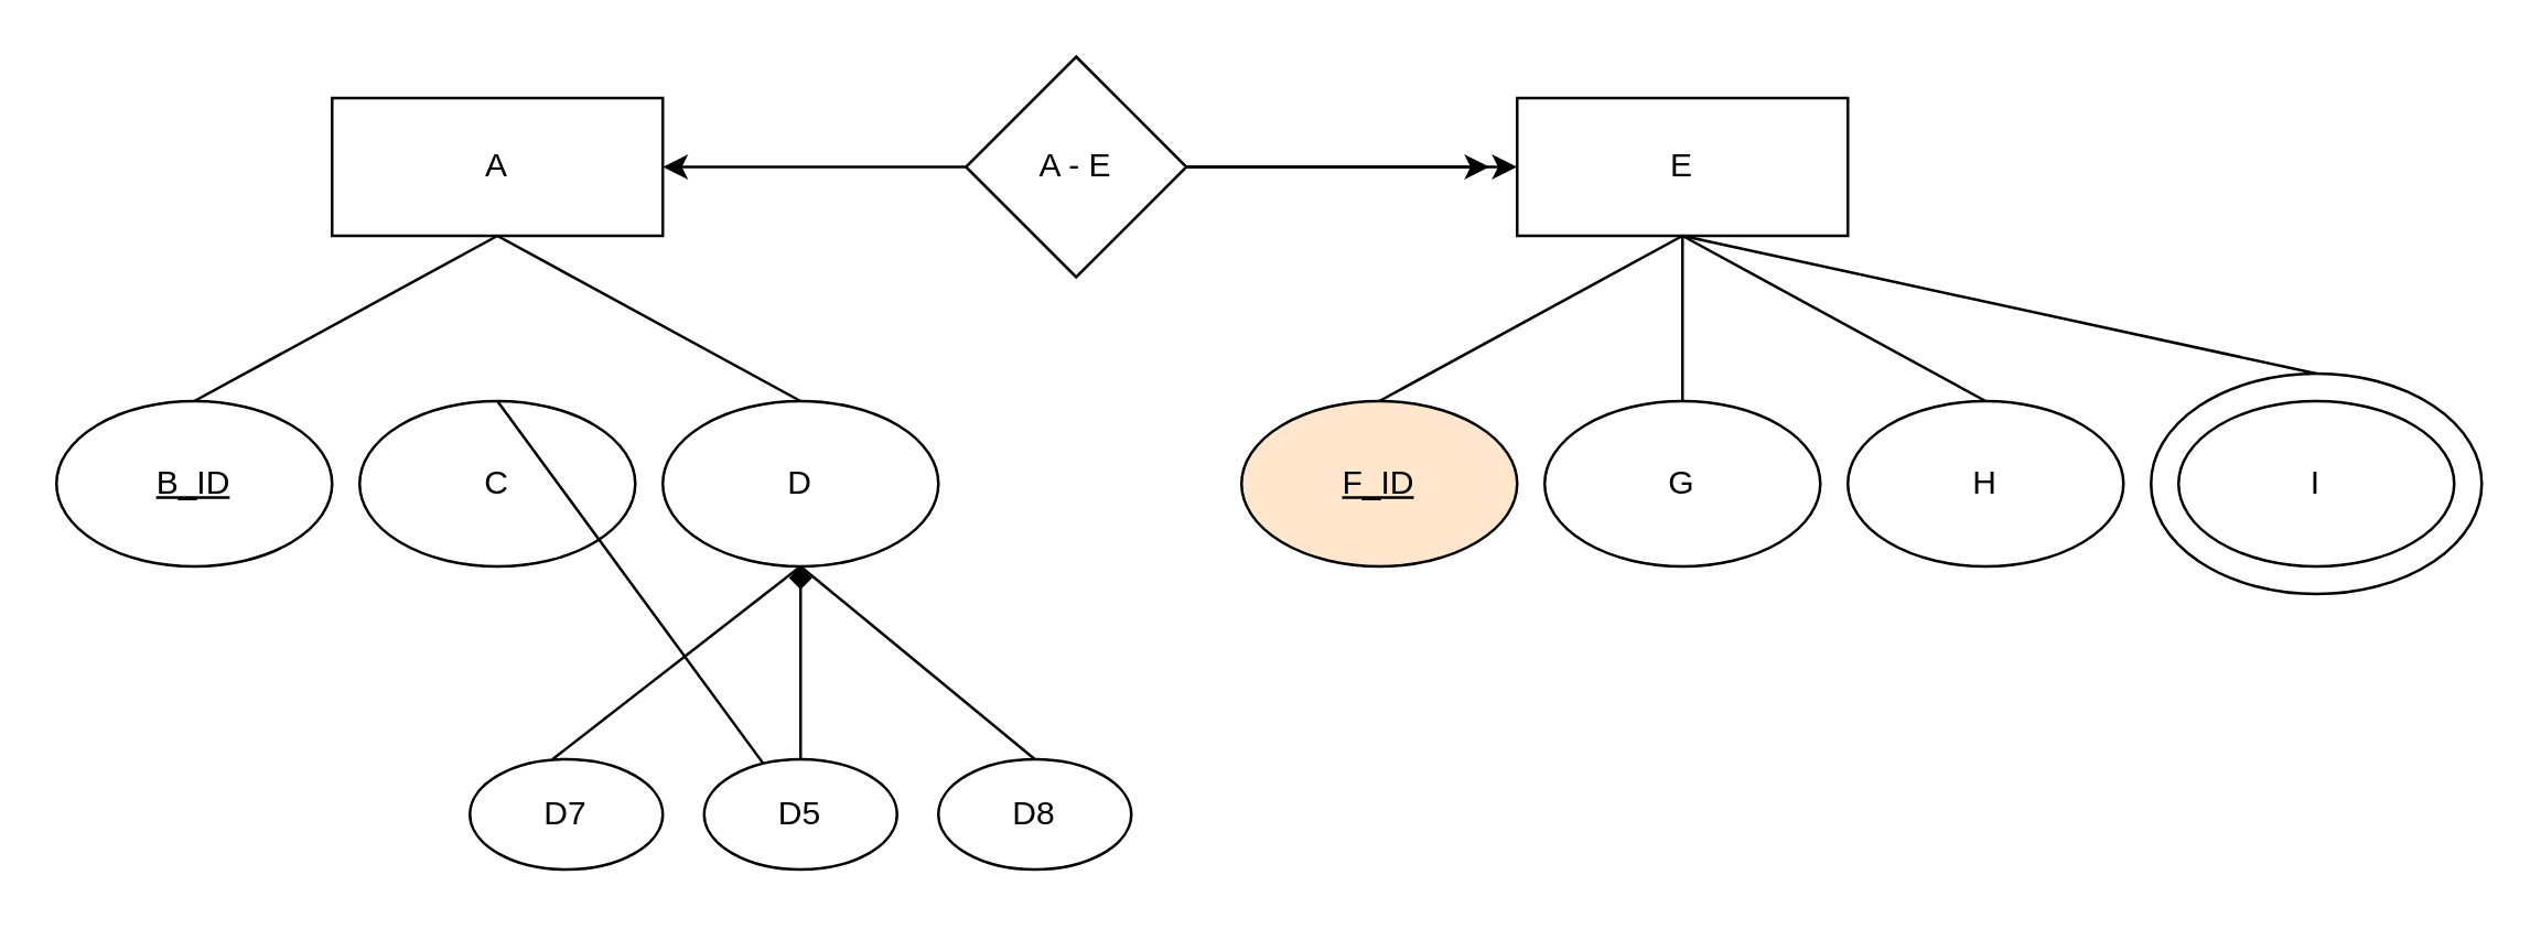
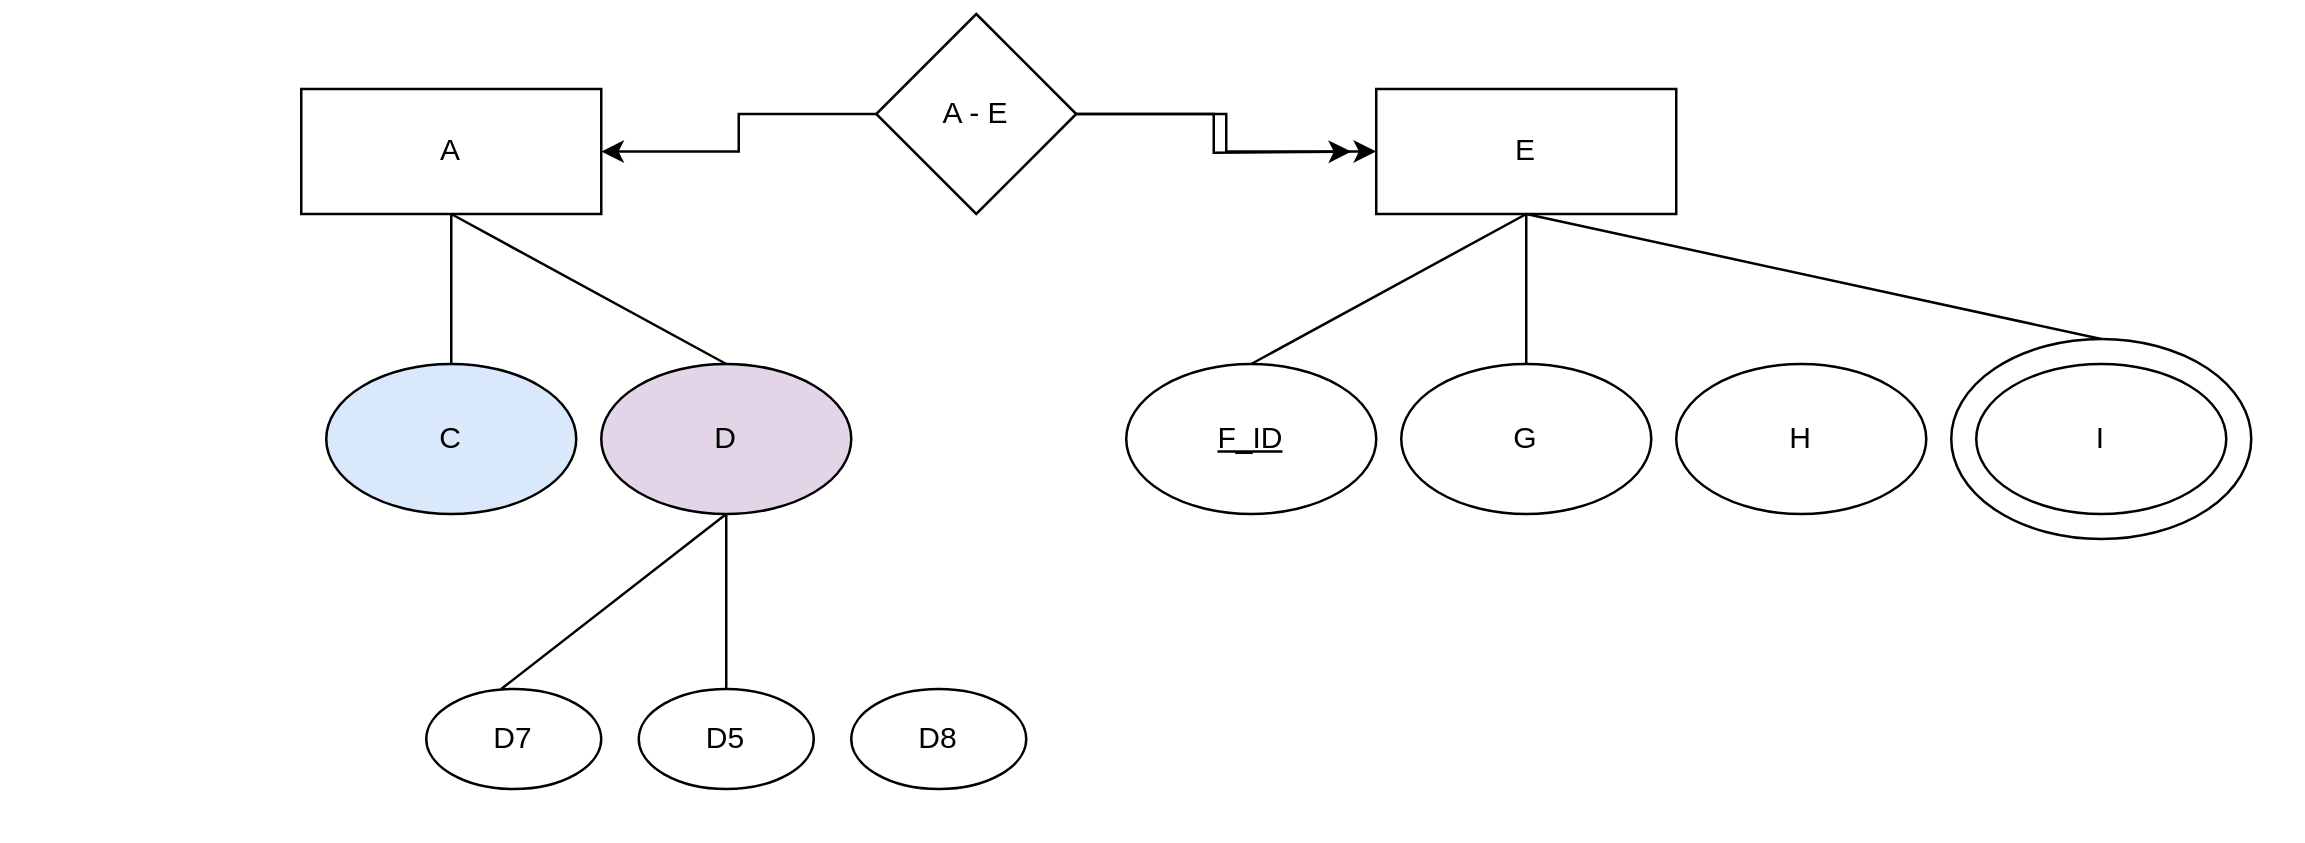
- <mxCell id="18" value="A - E" style="rhombus;whiteSpace=wrap;html=1;" vertex="1" parent="1"><mxGeometry x="350" y="20" width="80" height="80" as="geometry" /></mxCell>
+ <mxCell id="18" value="A - E" style="rhombus;whiteSpace=wrap;html=1;" vertex="1" parent="1"><mxGeometry x="350" y="5" width="80" height="80" as="geometry" /></mxCell>
- <mxCell id="20" value="" style="endArrow=none;html=1;rounded=0;exitX=0.5;exitY=0;exitDx=0;exitDy=0;entryX=0.5;entryY=1;entryDx=0;entryDy=0;" edge="1" parent="1" source="4" target="3"><mxGeometry width="50" height="50" relative="1" as="geometry"><mxPoint x="170" y="135" as="sourcePoint" /><mxPoint x="220" y="85" as="targetPoint" /></mxGeometry></mxCell>
- <mxCell id="28" value="" style="endArrow=none;html=1;rounded=0;exitX=0.5;exitY=1;exitDx=0;exitDy=0;entryX=0.5;entryY=0;entryDx=0;entryDy=0;" edge="1" parent="1" source="11" target="14"><mxGeometry width="50" height="50" relative="1" as="geometry"><mxPoint x="660" y="125" as="sourcePoint" /><mxPoint x="710" y="75" as="targetPoint" /></mxGeometry></mxCell>
- <mxCell id="4" value="&lt;u&gt;B_ID&lt;/u&gt;" style="ellipse;whiteSpace=wrap;html=1;" vertex="1" parent="1"><mxGeometry x="20" y="145" width="100" height="60" as="geometry" /></mxCell>
- <mxCell id="5" value="C" style="ellipse;whiteSpace=wrap;html=1;" vertex="1" parent="1"><mxGeometry x="130" y="145" width="100" height="60" as="geometry" /></mxCell>
+ <mxCell id="5" value="C" style="ellipse;whiteSpace=wrap;html=1;fillColor=#dae8fc;" vertex="1" parent="1"><mxGeometry x="130" y="145" width="100" height="60" as="geometry" /></mxCell>
- <mxCell id="6" value="D" style="ellipse;whiteSpace=wrap;html=1;" vertex="1" parent="1"><mxGeometry x="240" y="145" width="100" height="60" as="geometry" /></mxCell>
+ <mxCell id="6" value="D" style="ellipse;whiteSpace=wrap;html=1;fillColor=#e1d5e7;" vertex="1" parent="1"><mxGeometry x="240" y="145" width="100" height="60" as="geometry" /></mxCell>
- <mxCell id="12" value="&lt;u&gt;F_ID&lt;/u&gt;" style="ellipse;whiteSpace=wrap;html=1;fillColor=#ffe6cc;" vertex="1" parent="1"><mxGeometry x="450" y="145" width="100" height="60" as="geometry" /></mxCell>
+ <mxCell id="12" value="&lt;u&gt;F_ID&lt;/u&gt;" style="ellipse;whiteSpace=wrap;html=1;" vertex="1" parent="1"><mxGeometry x="450" y="145" width="100" height="60" as="geometry" /></mxCell>
- <mxCell id="21" value="" style="endArrow=none;html=1;rounded=0;exitX=0.5;exitY=0;exitDx=0;exitDy=0;" edge="1" parent="1" source="5" target="8"><mxGeometry width="50" height="50" relative="1" as="geometry"><mxPoint x="410" y="175" as="sourcePoint" /><mxPoint x="460" y="125" as="targetPoint" /></mxGeometry></mxCell>
+ <mxCell id="21" value="" style="endArrow=none;html=1;rounded=0;exitX=0.5;exitY=0;exitDx=0;exitDy=0;entryX=0.5;entryY=1;entryDx=0;entryDy=0;" edge="1" parent="1" source="5" target="3"><mxGeometry width="50" height="50" relative="1" as="geometry"><mxPoint x="410" y="175" as="sourcePoint" /><mxPoint x="460" y="125" as="targetPoint" /></mxGeometry></mxCell>
- <mxCell id="24" value="" style="endArrow=diamond;html=1;rounded=0;entryX=0.5;entryY=1;entryDx=0;entryDy=0;exitX=0.5;exitY=0;exitDx=0;exitDy=0;" edge="1" parent="1" source="8" target="6"><mxGeometry width="50" height="50" relative="1" as="geometry"><mxPoint x="340" y="245" as="sourcePoint" /><mxPoint x="390" y="195" as="targetPoint" /></mxGeometry></mxCell>
+ <mxCell id="24" value="" style="endArrow=none;html=1;rounded=0;entryX=0.5;entryY=1;entryDx=0;entryDy=0;exitX=0.5;exitY=0;exitDx=0;exitDy=0;" edge="1" parent="1" source="8" target="6"><mxGeometry width="50" height="50" relative="1" as="geometry"><mxPoint x="340" y="245" as="sourcePoint" /><mxPoint x="390" y="195" as="targetPoint" /></mxGeometry></mxCell>
- <mxCell id="25" value="" style="endArrow=none;html=1;rounded=0;entryX=0.5;entryY=1;entryDx=0;entryDy=0;exitX=0.5;exitY=0;exitDx=0;exitDy=0;" edge="1" parent="1" source="9" target="6"><mxGeometry width="50" height="50" relative="1" as="geometry"><mxPoint x="340" y="275" as="sourcePoint" /><mxPoint x="290" y="215" as="targetPoint" /></mxGeometry></mxCell>
